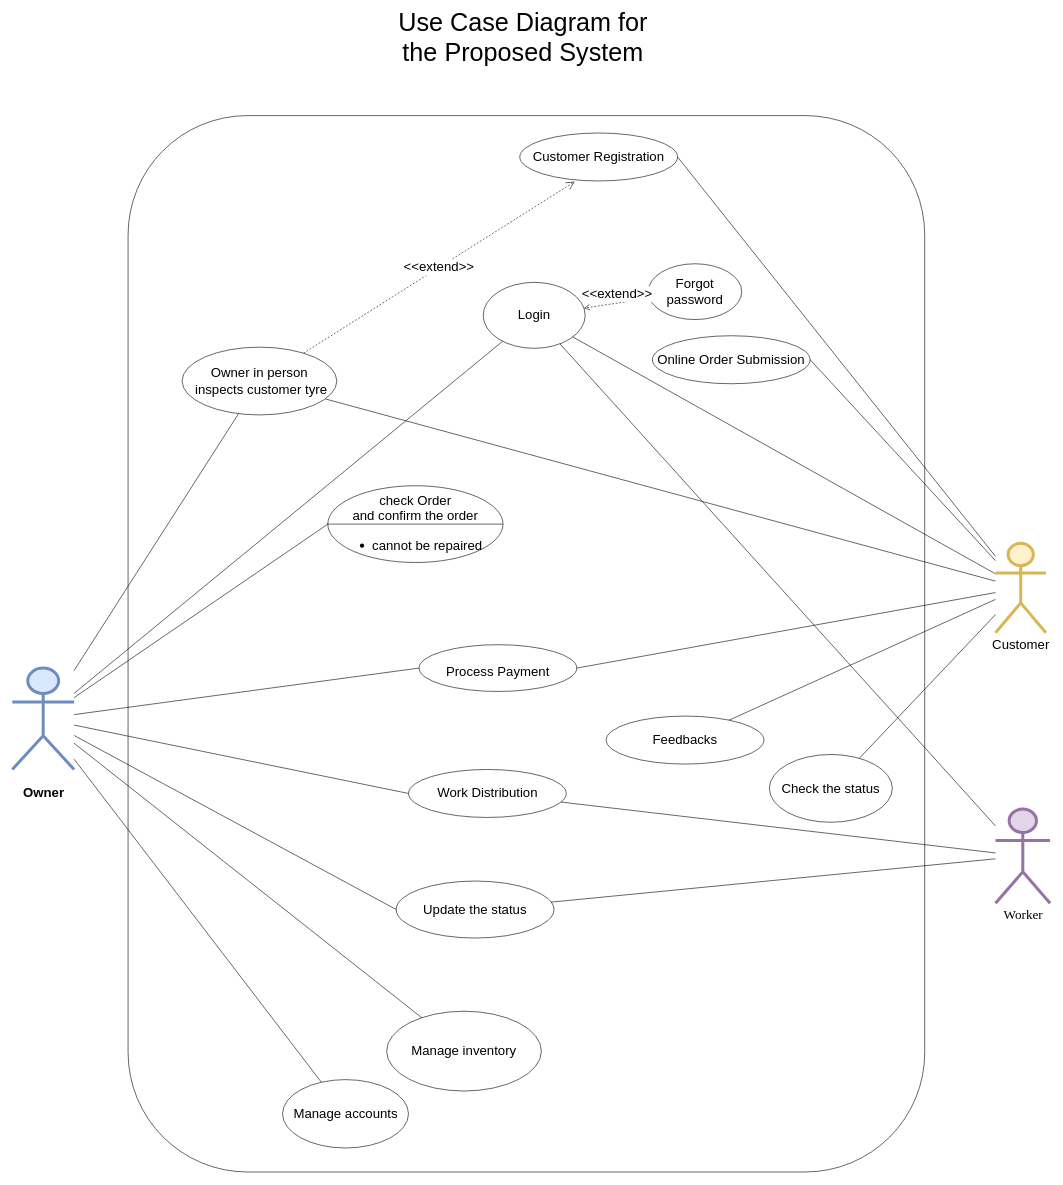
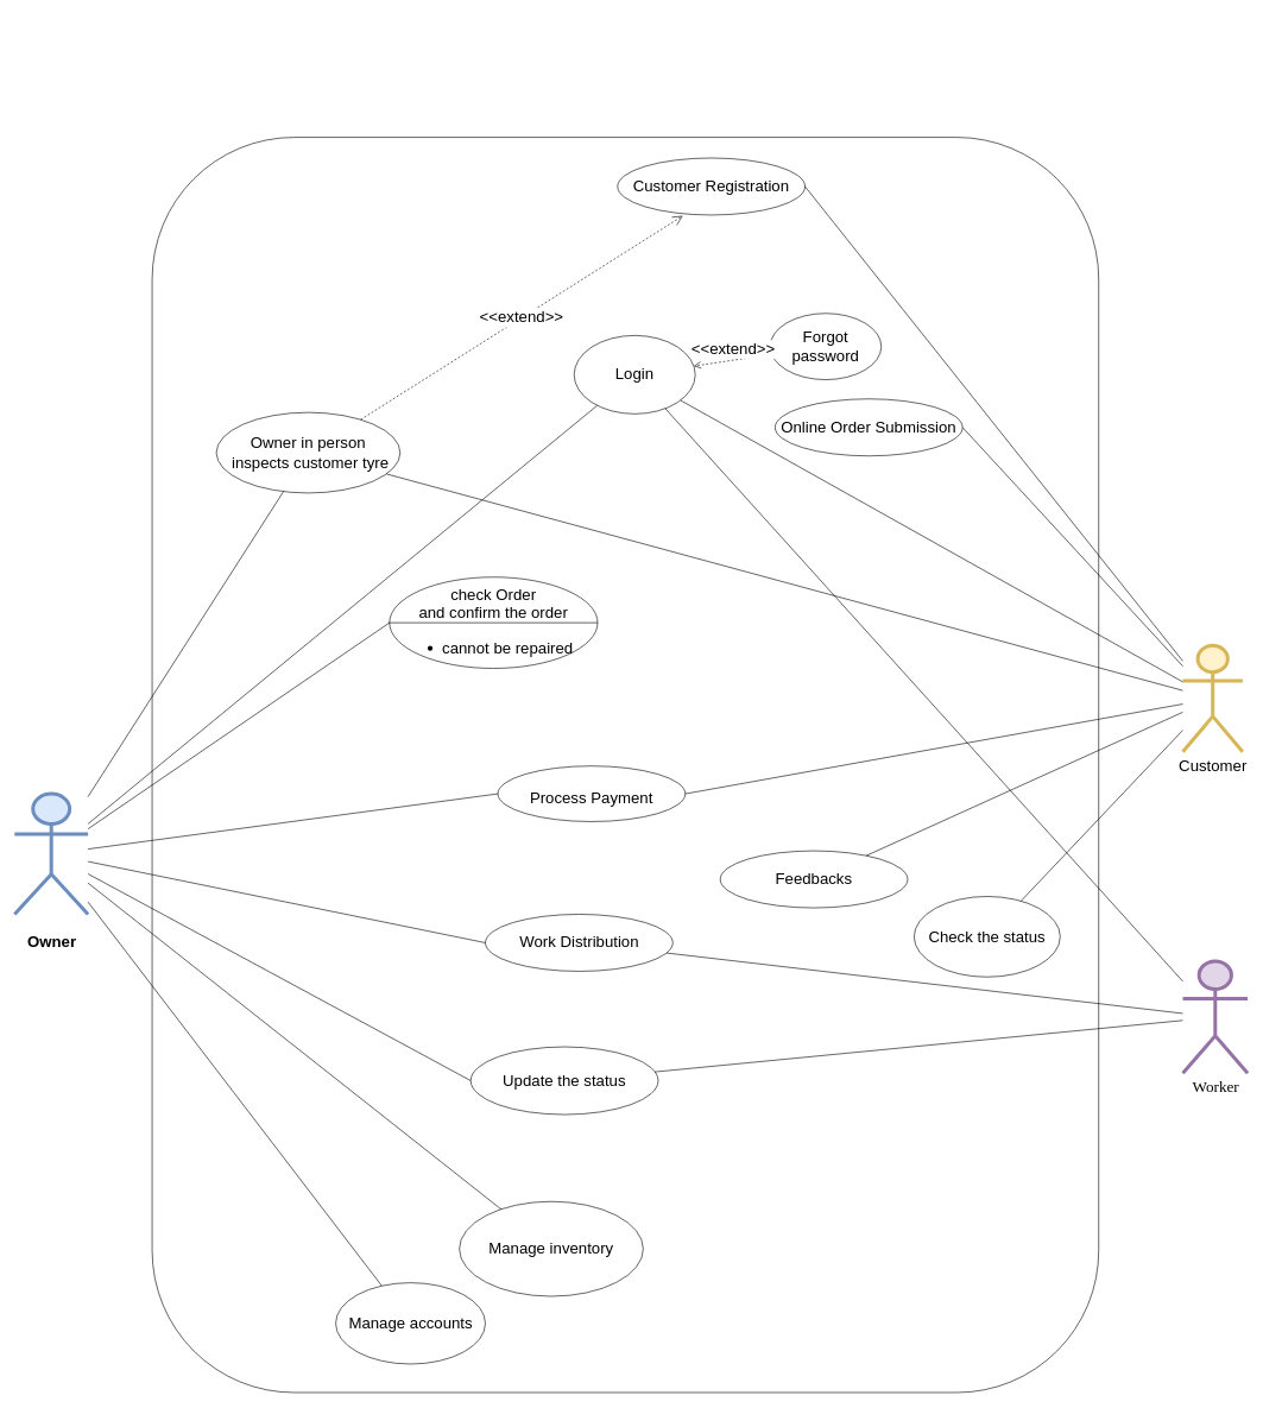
- <mxCell id="14" value="Use Case Diagram for the&amp;nbsp;Proposed System" style="text;strokeColor=none;fillColor=none;html=1;align=center;verticalAlign=middle;whiteSpace=wrap;rounded=0;fontSize=42;" parent="1" vertex="1"><mxGeometry x="629" y="20" width="484.5" height="83" as="geometry" /></mxCell>
